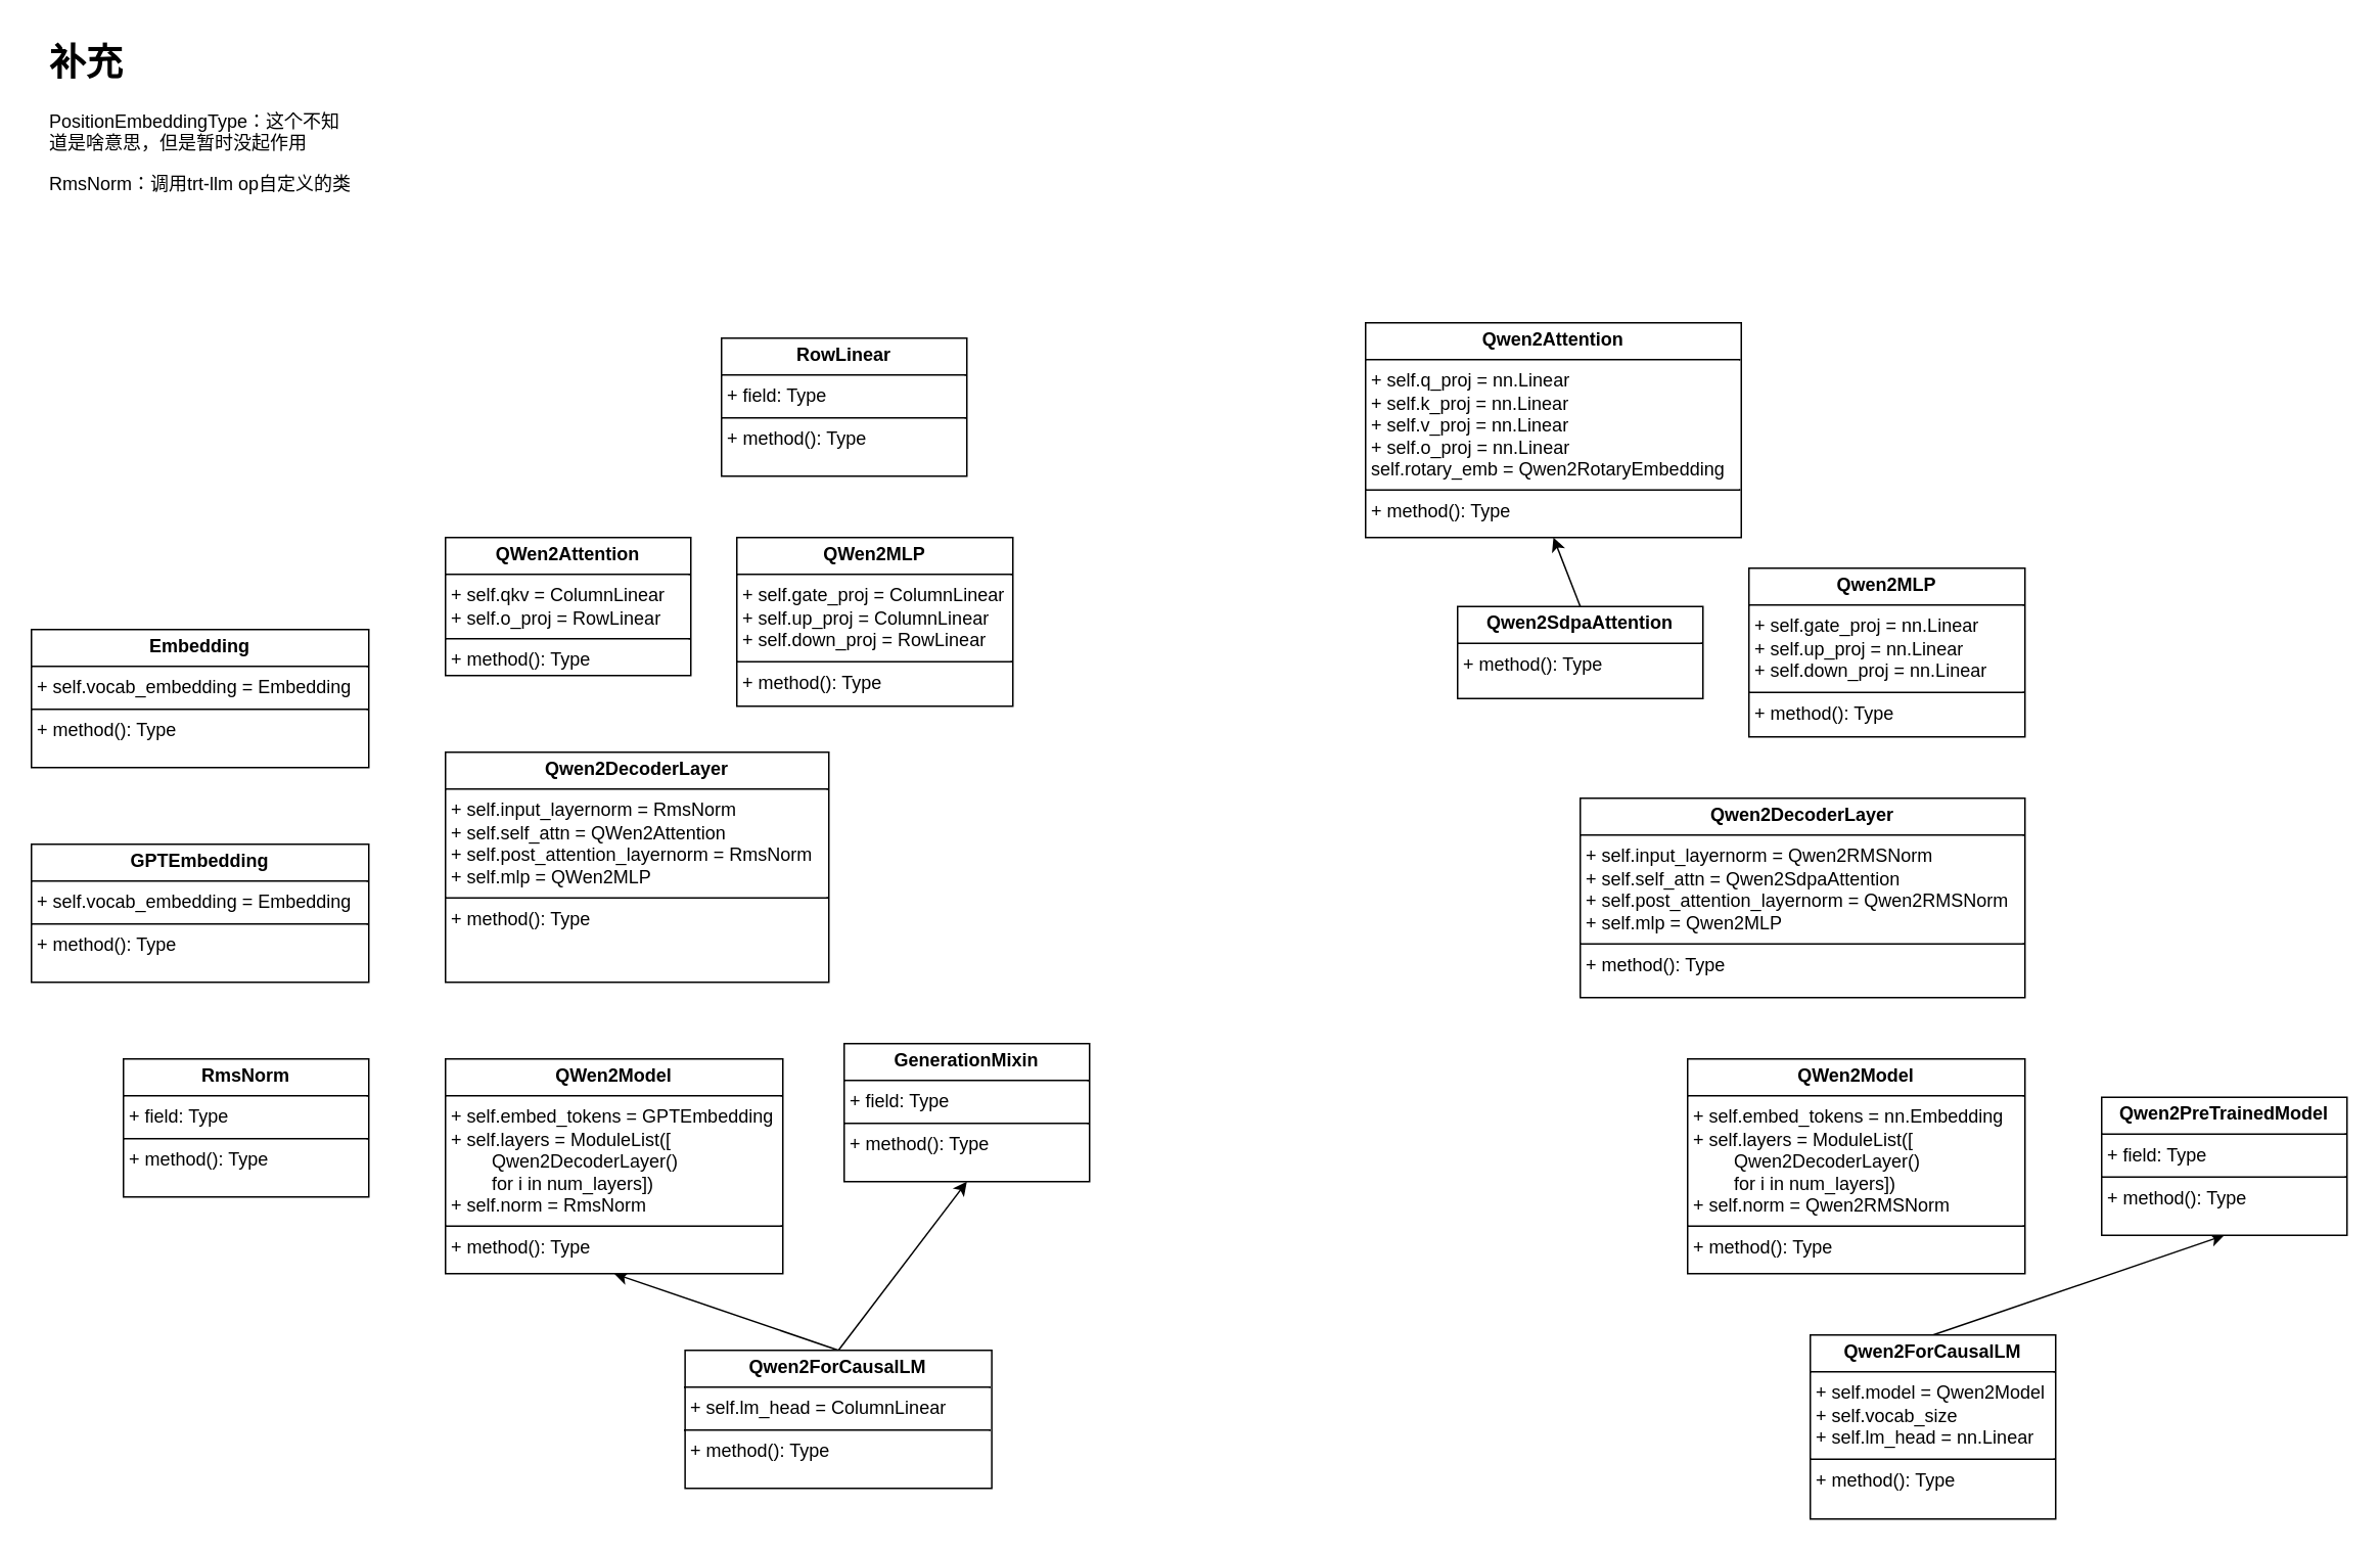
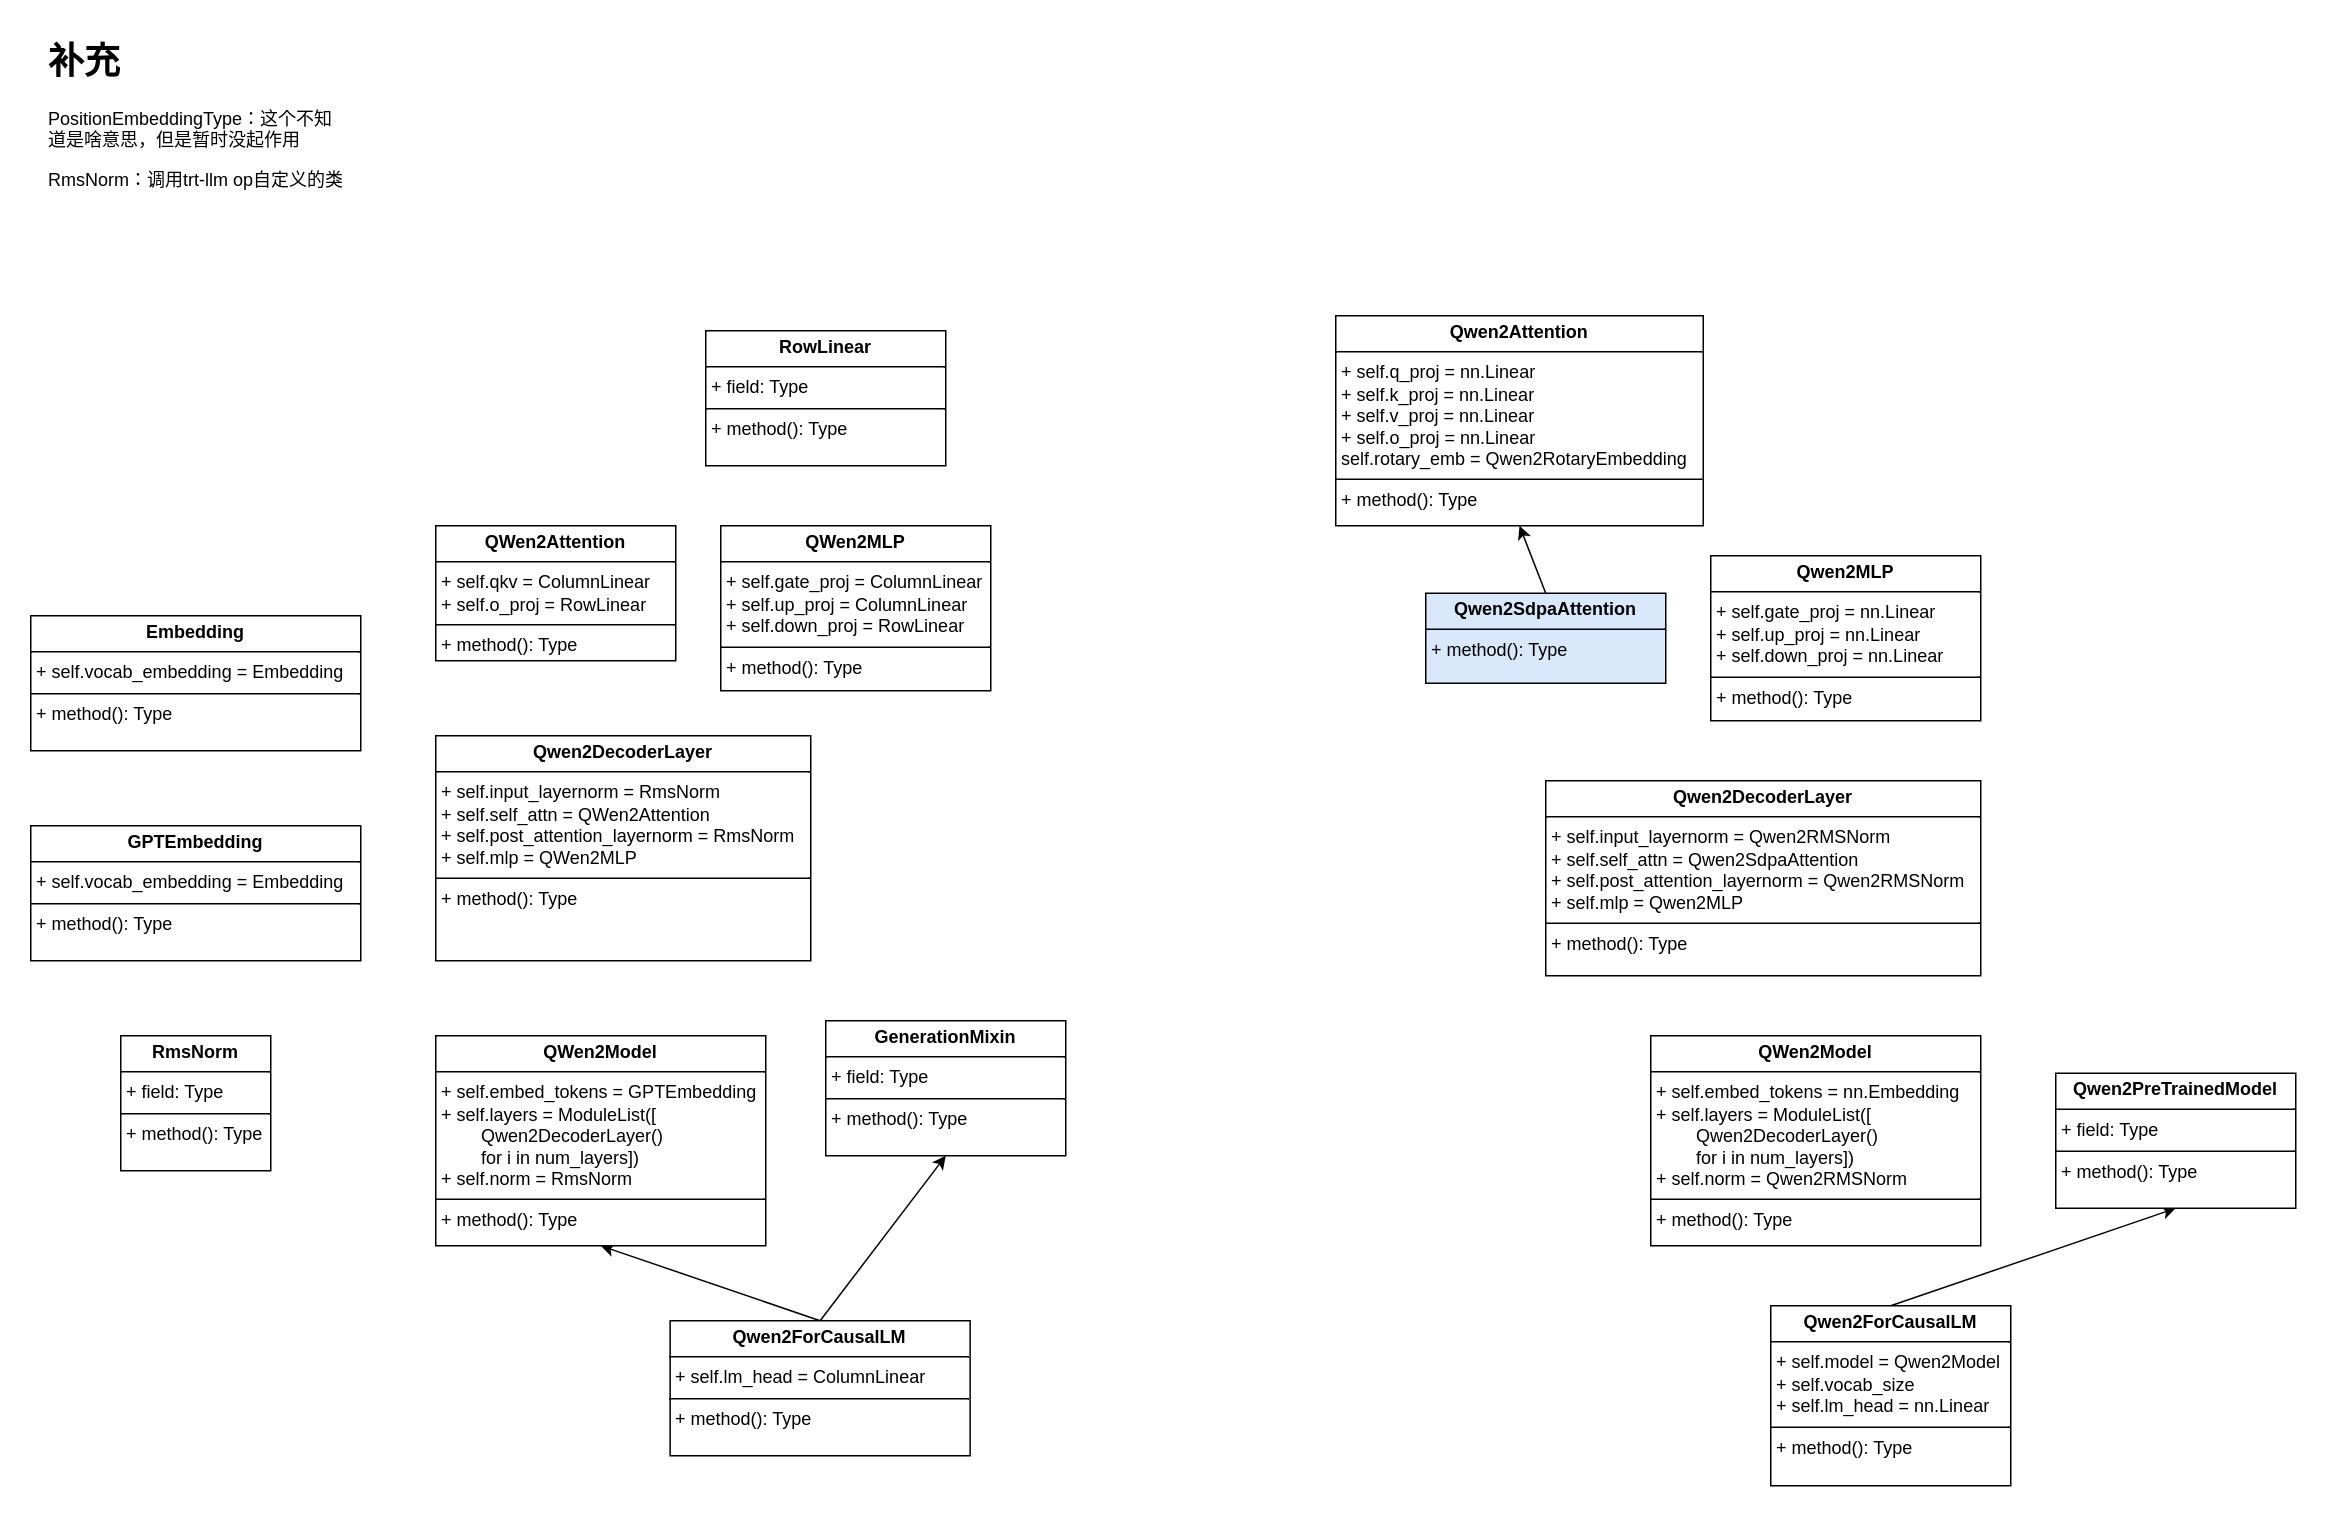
- <mxCell id="21" value="&lt;p style=&quot;margin:0px;margin-top:4px;text-align:center;&quot;&gt;&lt;span style=&quot;background-color: initial; text-align: left;&quot;&gt;&lt;b&gt;Qwen2SdpaAttention&lt;/b&gt;&lt;/span&gt;&lt;/p&gt;&lt;hr size=&quot;1&quot; style=&quot;border-style:solid;&quot;&gt;&lt;p style=&quot;margin:0px;margin-left:4px;&quot;&gt;+ method(): Type&lt;/p&gt;" style="verticalAlign=top;align=left;overflow=fill;html=1;whiteSpace=wrap;" vertex="1" parent="1"><mxGeometry x="950" y="395" width="160" height="60" as="geometry" /></mxCell>
+ <mxCell id="21" value="&lt;p style=&quot;margin:0px;margin-top:4px;text-align:center;&quot;&gt;&lt;span style=&quot;background-color: initial; text-align: left;&quot;&gt;&lt;b&gt;Qwen2SdpaAttention&lt;/b&gt;&lt;/span&gt;&lt;/p&gt;&lt;hr size=&quot;1&quot; style=&quot;border-style:solid;&quot;&gt;&lt;p style=&quot;margin:0px;margin-left:4px;&quot;&gt;+ method(): Type&lt;/p&gt;" style="verticalAlign=top;align=left;overflow=fill;html=1;whiteSpace=wrap;fillColor=#dae8fc;" vertex="1" parent="1"><mxGeometry x="950" y="395" width="160" height="60" as="geometry" /></mxCell>
- <mxCell id="15" value="&lt;p style=&quot;text-align: center; margin: 4px 0px 0px;&quot;&gt;&lt;b&gt;RmsNorm&lt;/b&gt;&lt;br&gt;&lt;/p&gt;&lt;hr size=&quot;1&quot; style=&quot;border-style:solid;&quot;&gt;&lt;p style=&quot;margin:0px;margin-left:4px;&quot;&gt;+ field: Type&lt;/p&gt;&lt;hr size=&quot;1&quot; style=&quot;border-style:solid;&quot;&gt;&lt;p style=&quot;margin:0px;margin-left:4px;&quot;&gt;+ method(): Type&lt;/p&gt;" style="verticalAlign=top;align=left;overflow=fill;html=1;whiteSpace=wrap;" vertex="1" parent="1"><mxGeometry x="80" y="690" width="160" height="90" as="geometry" /></mxCell>
+ <mxCell id="15" value="&lt;p style=&quot;text-align: center; margin: 4px 0px 0px;&quot;&gt;&lt;b&gt;RmsNorm&lt;/b&gt;&lt;br&gt;&lt;/p&gt;&lt;hr size=&quot;1&quot; style=&quot;border-style:solid;&quot;&gt;&lt;p style=&quot;margin:0px;margin-left:4px;&quot;&gt;+ field: Type&lt;/p&gt;&lt;hr size=&quot;1&quot; style=&quot;border-style:solid;&quot;&gt;&lt;p style=&quot;margin:0px;margin-left:4px;&quot;&gt;+ method(): Type&lt;/p&gt;" style="verticalAlign=top;align=left;overflow=fill;html=1;whiteSpace=wrap;" vertex="1" parent="1"><mxGeometry x="80" y="690" width="100" height="90" as="geometry" /></mxCell>
